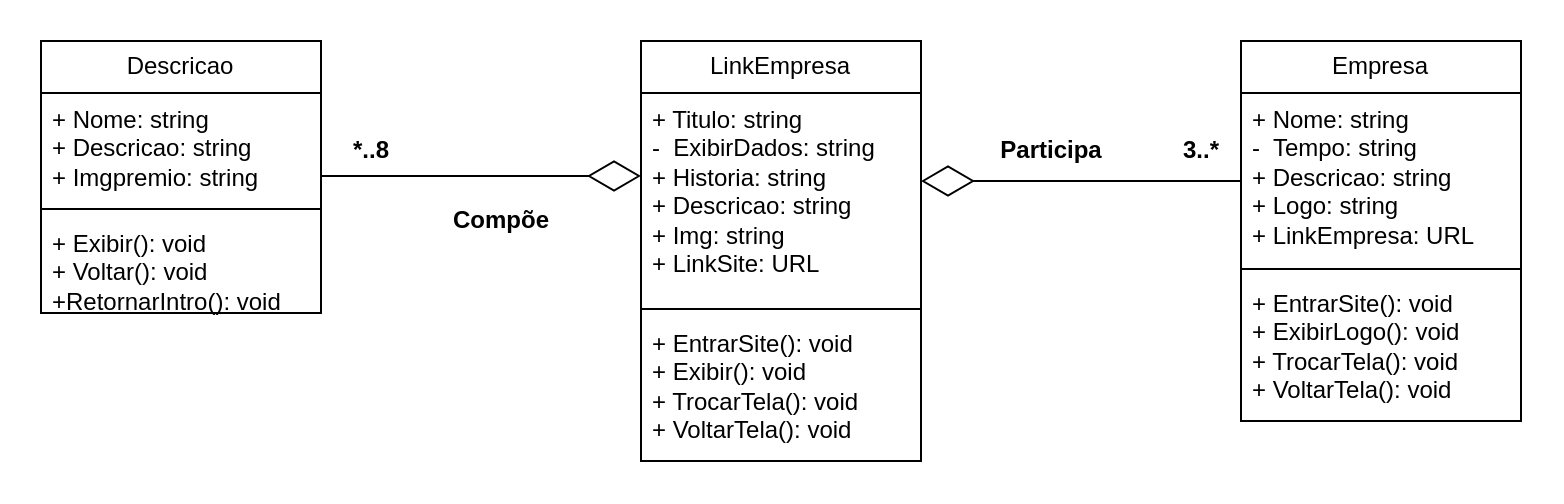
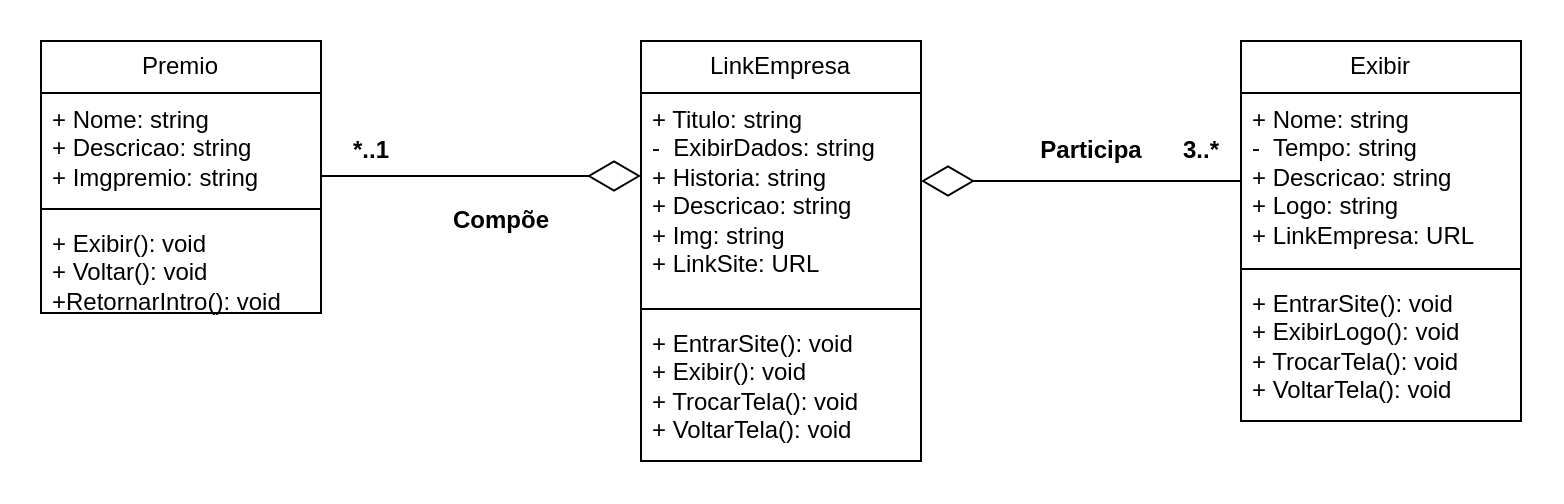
- <mxCell id="6" value="Descricao" style="swimlane;fontStyle=0;childLayout=stackLayout;horizontal=1;startSize=26;fillColor=none;horizontalStack=0;resizeParent=1;resizeParentMax=0;resizeLast=0;collapsible=1;marginBottom=0;whiteSpace=wrap;html=1;" vertex="1" parent="1"><mxGeometry x="20" y="20" width="140" height="136" as="geometry" /></mxCell>
+ <mxCell id="6" value="Premio" style="swimlane;fontStyle=0;childLayout=stackLayout;horizontal=1;startSize=26;fillColor=none;horizontalStack=0;resizeParent=1;resizeParentMax=0;resizeLast=0;collapsible=1;marginBottom=0;whiteSpace=wrap;html=1;" vertex="1" parent="1"><mxGeometry x="20" y="20" width="140" height="136" as="geometry" /></mxCell>
- <mxCell id="2" value="Empresa" style="swimlane;fontStyle=0;childLayout=stackLayout;horizontal=1;startSize=26;fillColor=none;horizontalStack=0;resizeParent=1;resizeParentMax=0;resizeLast=0;collapsible=1;marginBottom=0;whiteSpace=wrap;html=1;" parent="1" vertex="1"><mxGeometry x="620" y="20" width="140" height="190" as="geometry" /></mxCell>
+ <mxCell id="2" value="Exibir" style="swimlane;fontStyle=0;childLayout=stackLayout;horizontal=1;startSize=26;fillColor=none;horizontalStack=0;resizeParent=1;resizeParentMax=0;resizeLast=0;collapsible=1;marginBottom=0;whiteSpace=wrap;html=1;" parent="1" vertex="1"><mxGeometry x="620" y="20" width="140" height="190" as="geometry" /></mxCell>
- <mxCell id="15" value="&lt;b&gt;*..8&lt;/b&gt;" style="text;html=1;align=center;verticalAlign=middle;resizable=0;points=[];autosize=1;strokeColor=none;fillColor=none;" vertex="1" parent="1"><mxGeometry x="165" y="60" width="40" height="30" as="geometry" /></mxCell>
+ <mxCell id="15" value="&lt;b&gt;*..1&lt;/b&gt;" style="text;html=1;align=center;verticalAlign=middle;resizable=0;points=[];autosize=1;strokeColor=none;fillColor=none;" vertex="1" parent="1"><mxGeometry x="165" y="60" width="40" height="30" as="geometry" /></mxCell>
- <mxCell id="19" value="&lt;b&gt;Participa&lt;/b&gt;" style="text;html=1;align=center;verticalAlign=middle;resizable=0;points=[];autosize=1;strokeColor=none;fillColor=none;" vertex="1" parent="1"><mxGeometry x="490" y="60" width="70" height="30" as="geometry" /></mxCell>
+ <mxCell id="19" value="&lt;b&gt;Participa&lt;/b&gt;" style="text;html=1;align=center;verticalAlign=middle;resizable=0;points=[];autosize=1;strokeColor=none;fillColor=none;" vertex="1" parent="1"><mxGeometry x="510" y="60" width="70" height="30" as="geometry" /></mxCell>
